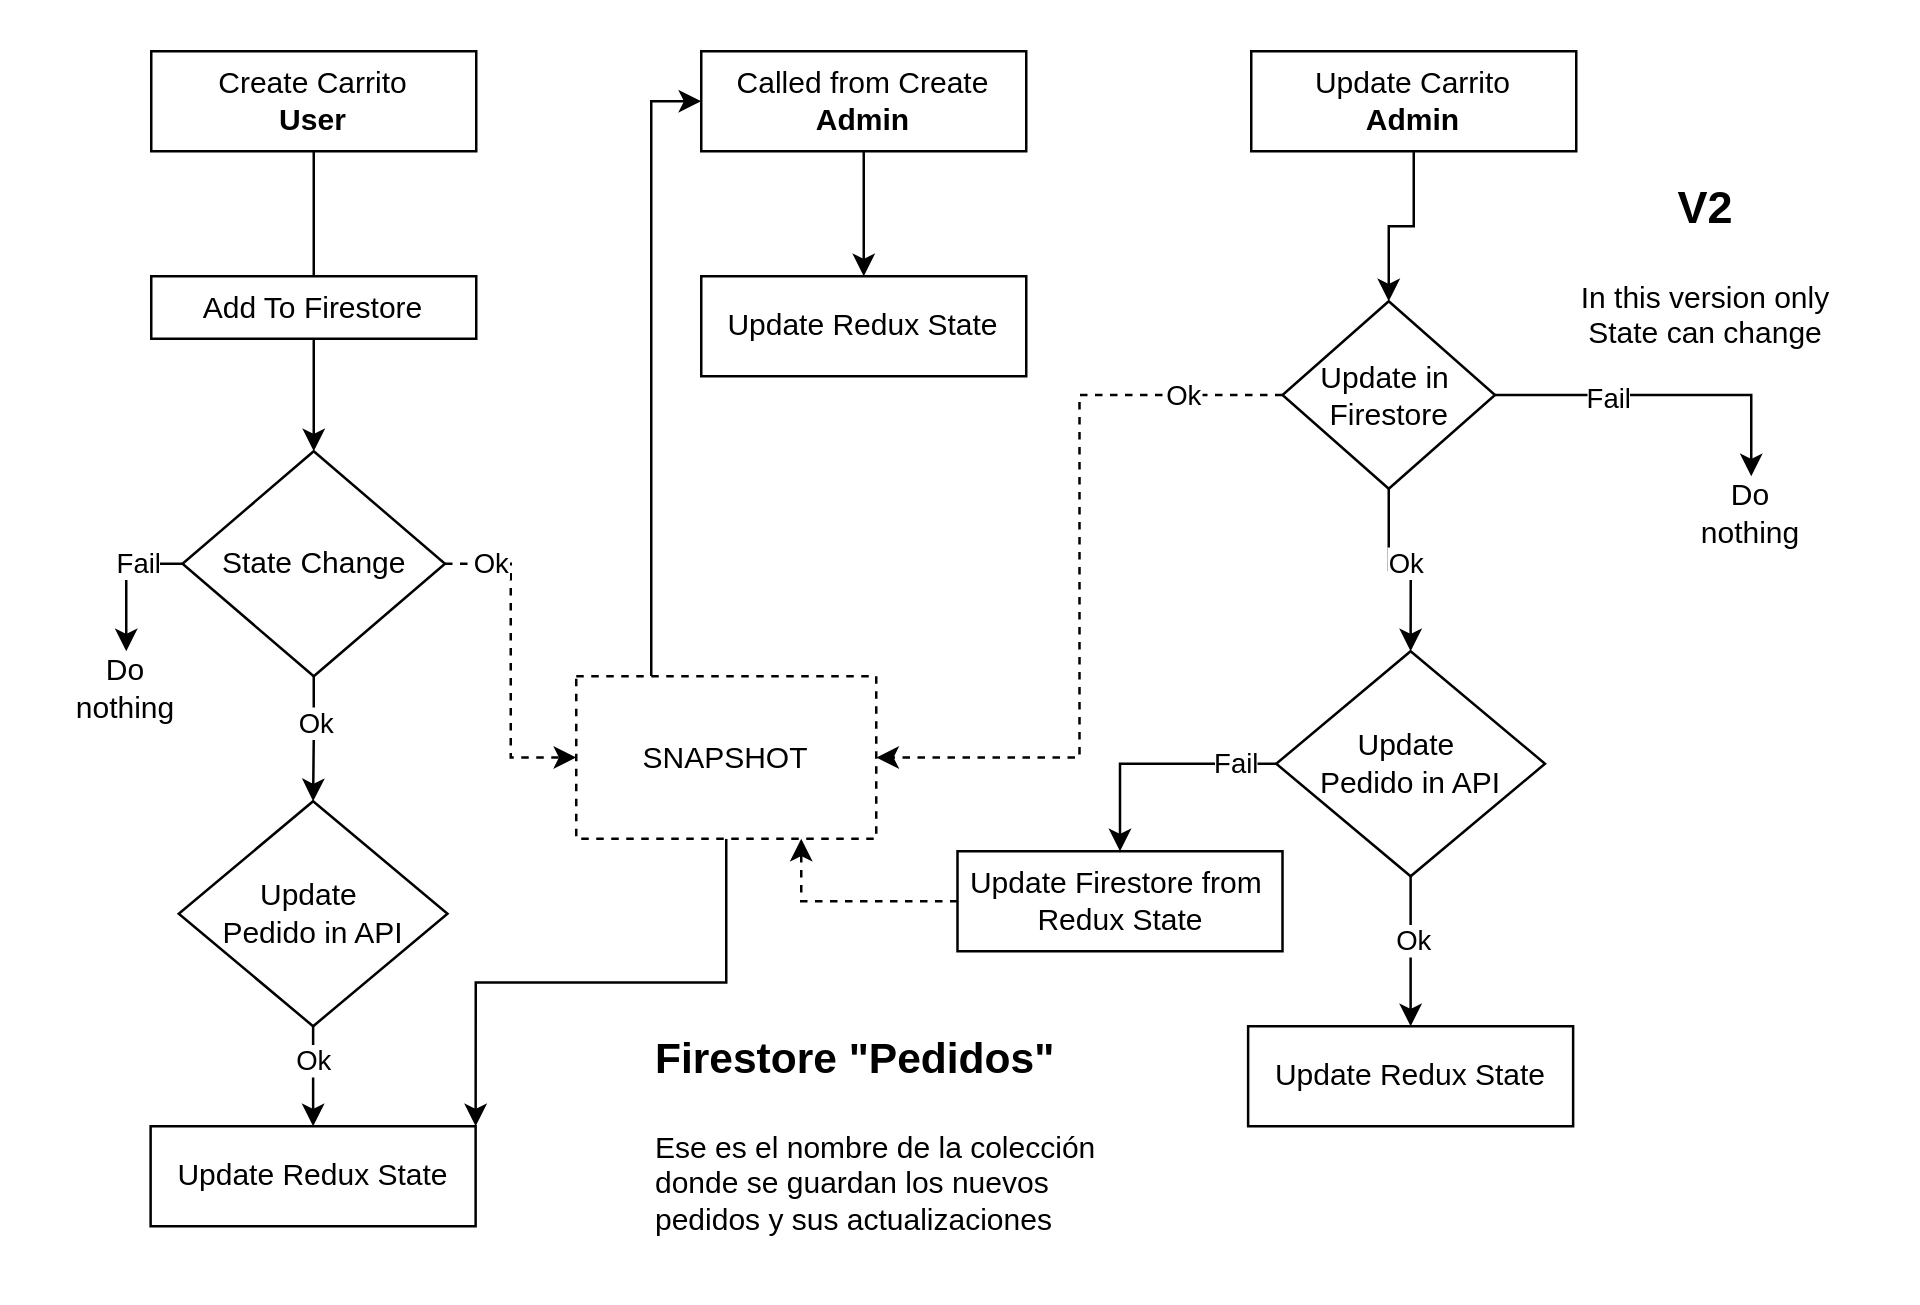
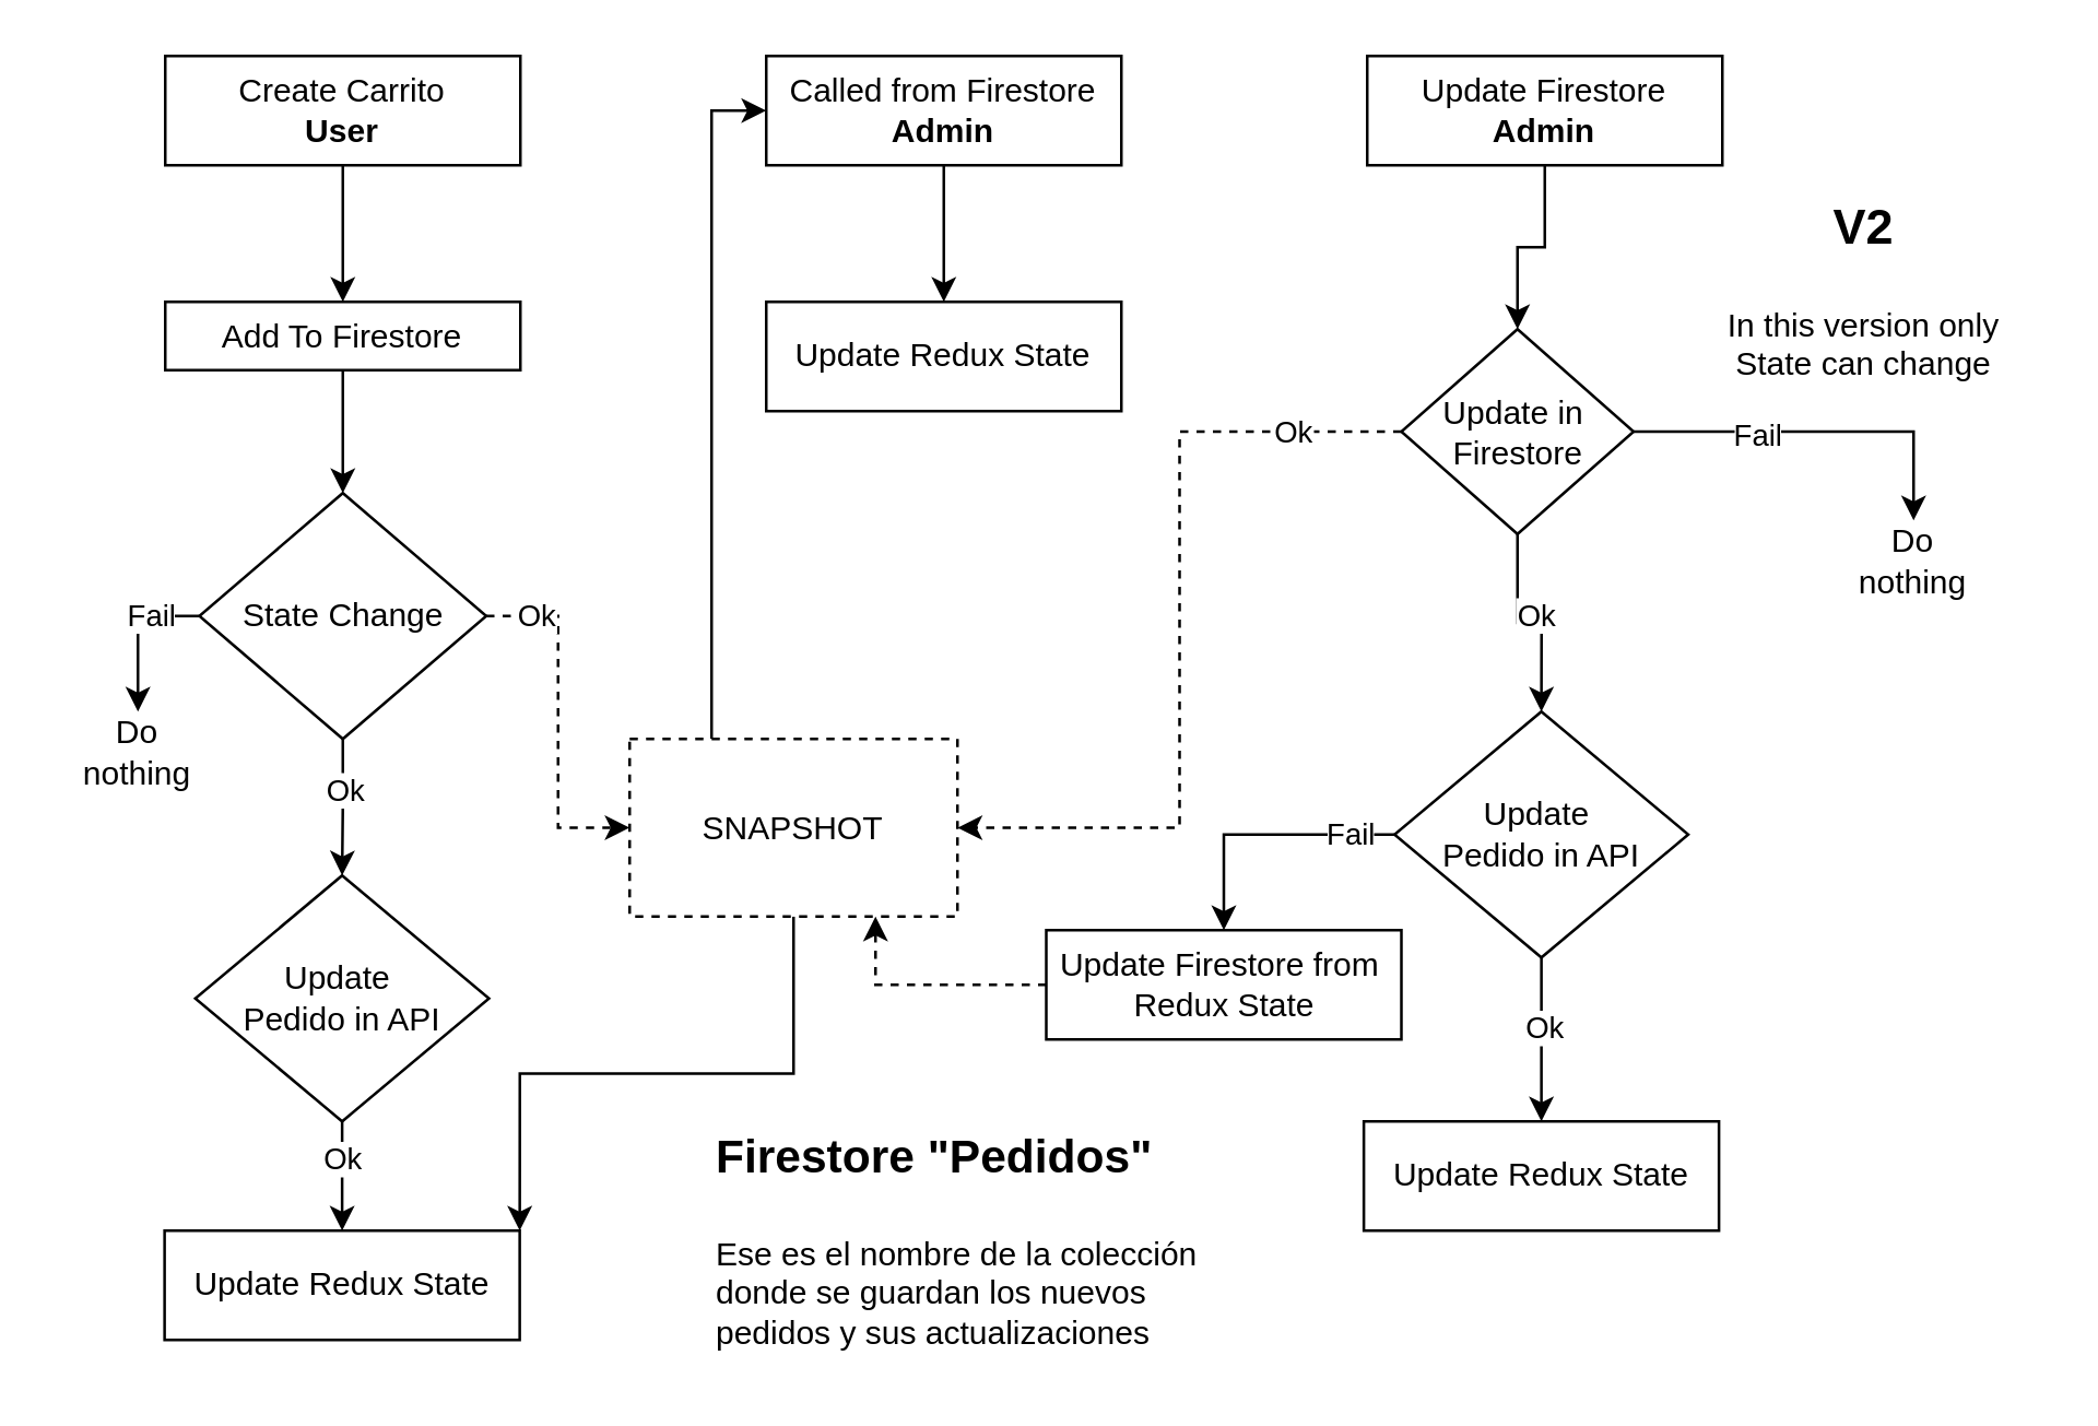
- <mxCell id="14" value="Called from Create&lt;div&gt;&lt;b&gt;Admin&lt;/b&gt;&lt;/div&gt;" style="rounded=0;whiteSpace=wrap;html=1;" vertex="1" parent="1"><mxGeometry x="280" y="20" width="130" height="40" as="geometry" /></mxCell>
+ <mxCell id="14" value="Called from Firestore&lt;div&gt;&lt;b&gt;Admin&lt;/b&gt;&lt;/div&gt;" style="rounded=0;whiteSpace=wrap;html=1;" vertex="1" parent="1"><mxGeometry x="280" y="20" width="130" height="40" as="geometry" /></mxCell>
- <mxCell id="22" value="Update Carrito&lt;div&gt;&lt;b&gt;Admin&lt;/b&gt;&lt;/div&gt;" style="rounded=0;whiteSpace=wrap;html=1;" vertex="1" parent="1"><mxGeometry x="500" y="20" width="130" height="40" as="geometry" /></mxCell>
+ <mxCell id="22" value="Update Firestore&lt;div&gt;&lt;b&gt;Admin&lt;/b&gt;&lt;/div&gt;" style="rounded=0;whiteSpace=wrap;html=1;" vertex="1" parent="1"><mxGeometry x="500" y="20" width="130" height="40" as="geometry" /></mxCell>
- <mxCell id="2" style="edgeStyle=orthogonalEdgeStyle;rounded=0;orthogonalLoop=1;jettySize=auto;html=1;exitX=0.5;exitY=1;exitDx=0;exitDy=0;entryX=0.5;entryY=0;entryDx=0;entryDy=0;endArrow=none;" edge="1" parent="1" source="3" target="5"><mxGeometry relative="1" as="geometry" /></mxCell>
+ <mxCell id="2" style="edgeStyle=orthogonalEdgeStyle;rounded=0;orthogonalLoop=1;jettySize=auto;html=1;exitX=0.5;exitY=1;exitDx=0;exitDy=0;entryX=0.5;entryY=0;entryDx=0;entryDy=0;" edge="1" parent="1" source="3" target="5"><mxGeometry relative="1" as="geometry" /></mxCell>
